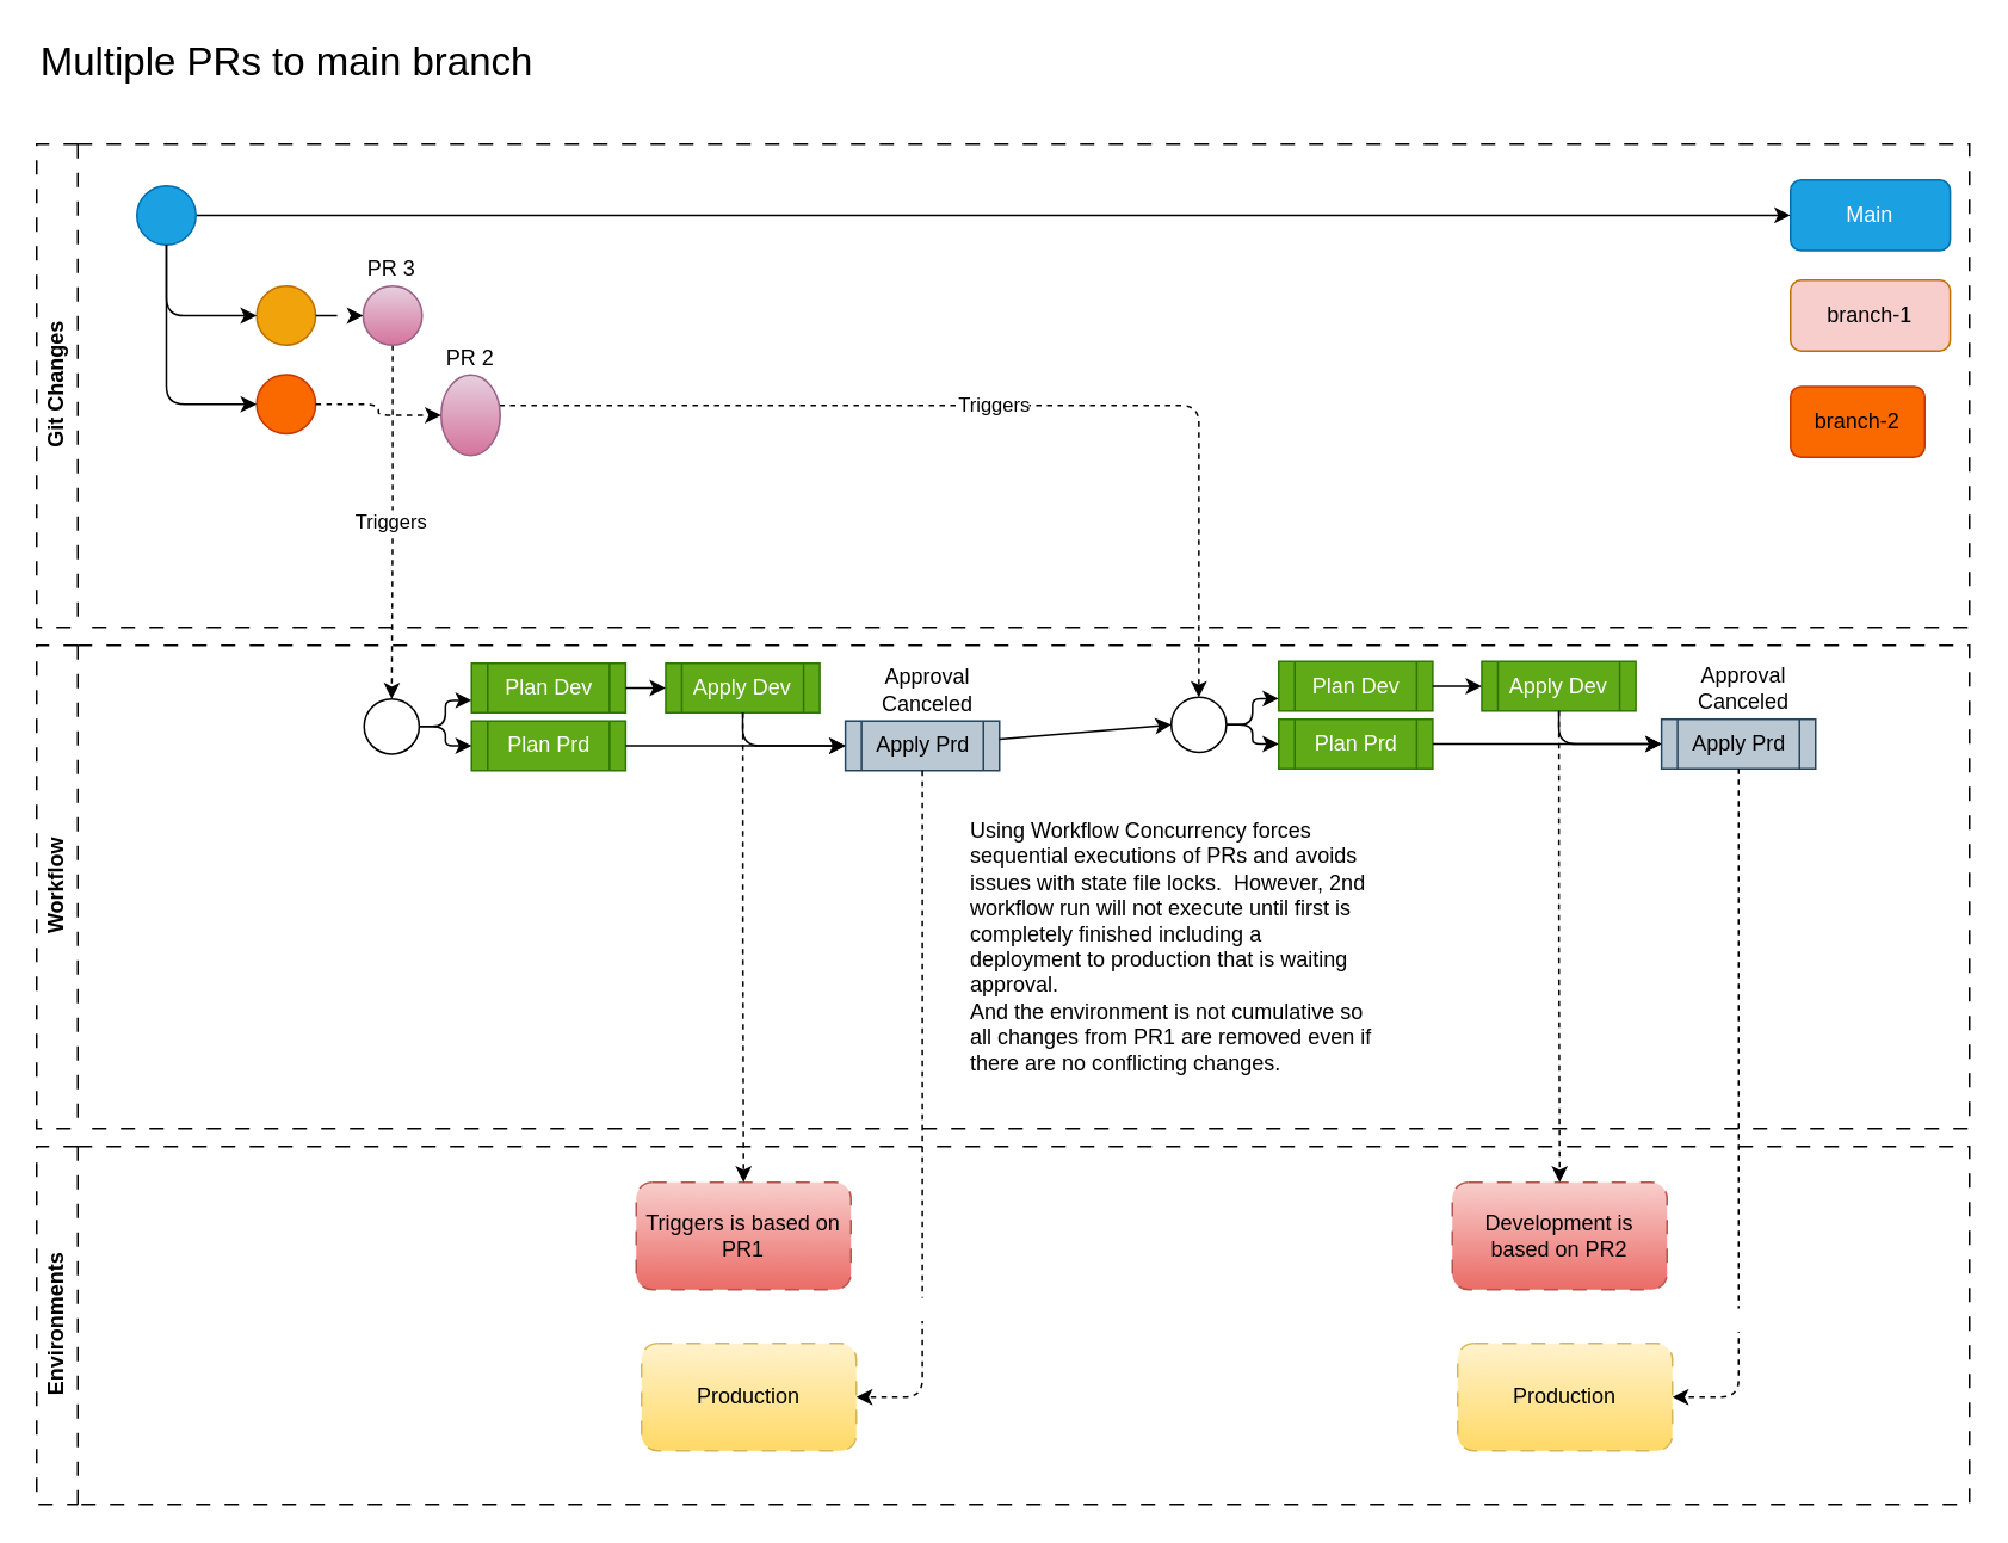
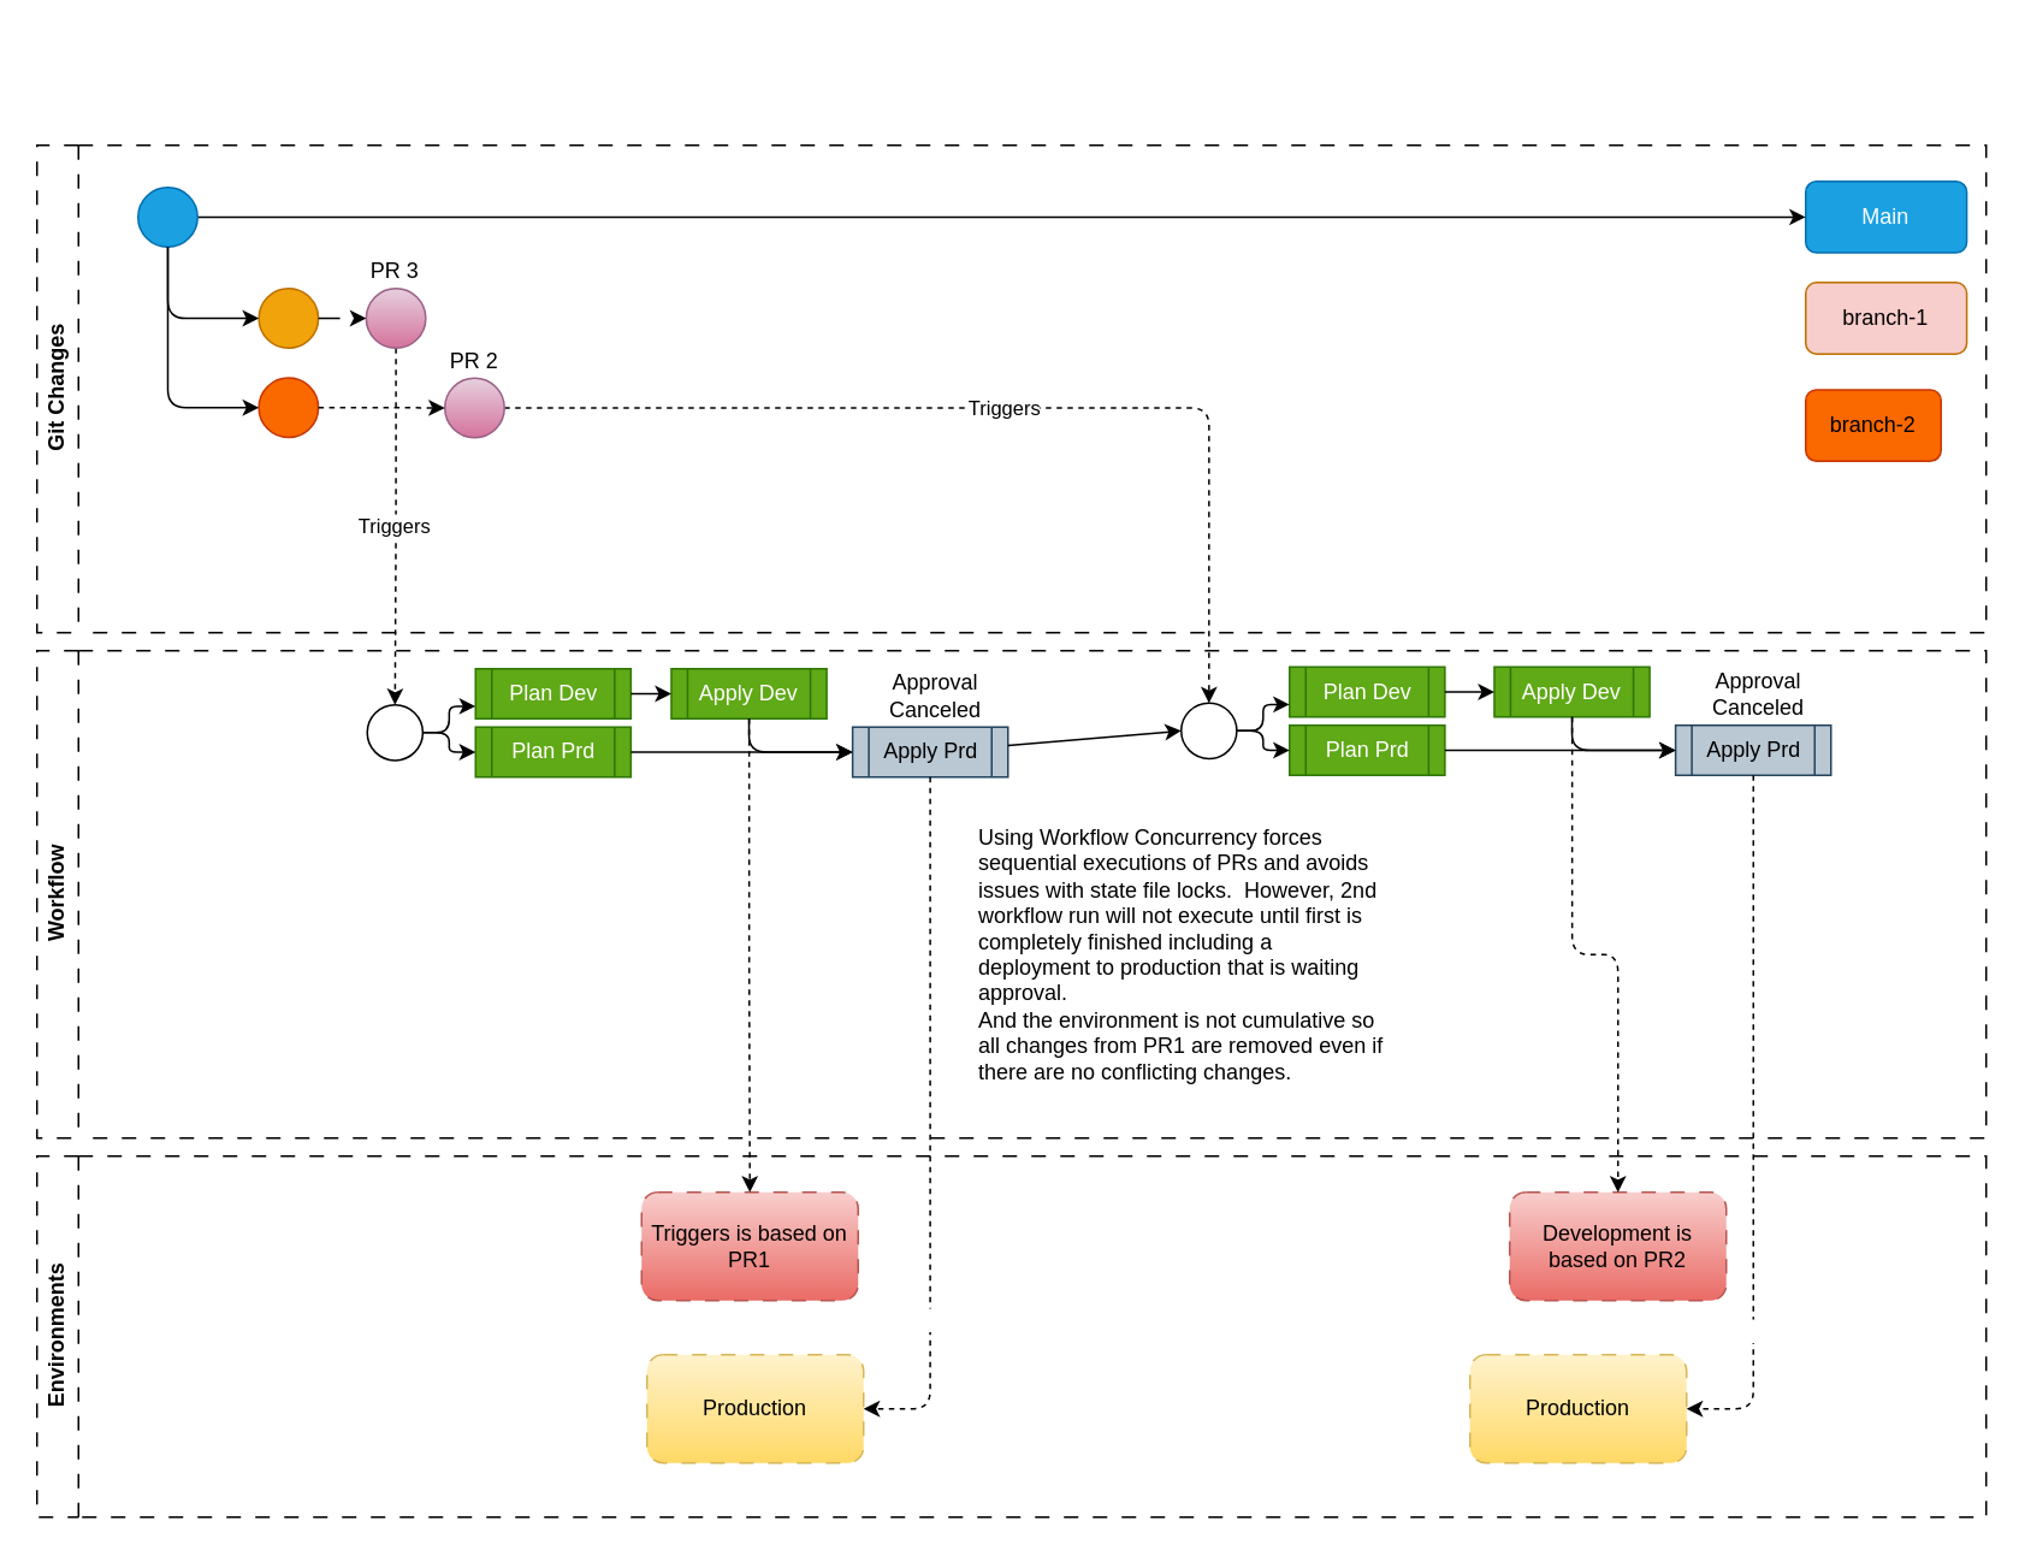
- <mxCell id="56" value="Multiple PRs to main branch" style="text;html=1;strokeColor=none;fillColor=none;align=center;verticalAlign=middle;whiteSpace=wrap;rounded=0;fontSize=22;" vertex="1" parent="1"><mxGeometry x="20" y="20" width="280" height="30" as="geometry" /></mxCell>
- <mxCell id="42" value="PR 2" style="ellipse;whiteSpace=wrap;html=1;aspect=fixed;fillColor=#e6d0de;strokeColor=#996185;align=center;verticalAlign=bottom;labelPosition=center;verticalLabelPosition=top;gradientColor=#d5739d;" parent="30" vertex="1"><mxGeometry x="226.0" y="129.002" width="32.979" height="45" as="geometry" /></mxCell>
+ <mxCell id="42" value="PR 2" style="ellipse;whiteSpace=wrap;html=1;aspect=fixed;fillColor=#e6d0de;strokeColor=#996185;align=center;verticalAlign=bottom;labelPosition=center;verticalLabelPosition=top;gradientColor=#d5739d;" parent="30" vertex="1"><mxGeometry x="226.0" y="129.002" width="32.979" height="32.979" as="geometry" /></mxCell>
- <mxCell id="46" value="Development is based on PR2" style="rounded=1;whiteSpace=wrap;html=1;glass=0;dashed=1;dashPattern=8 8;fillStyle=auto;gradientColor=#ea6b66;fillColor=#f8cecc;strokeColor=#b85450;fontColor=#000000;" parent="44" vertex="1"><mxGeometry x="791" y="20" width="120" height="60" as="geometry" /></mxCell>
+ <mxCell id="46" value="Development is based on PR2" style="rounded=1;whiteSpace=wrap;html=1;glass=0;dashed=1;dashPattern=8 8;fillStyle=auto;gradientColor=#ea6b66;fillColor=#f8cecc;strokeColor=#b85450;fontColor=#000000;" parent="44" vertex="1"><mxGeometry x="816" y="20" width="120" height="60" as="geometry" /></mxCell>
